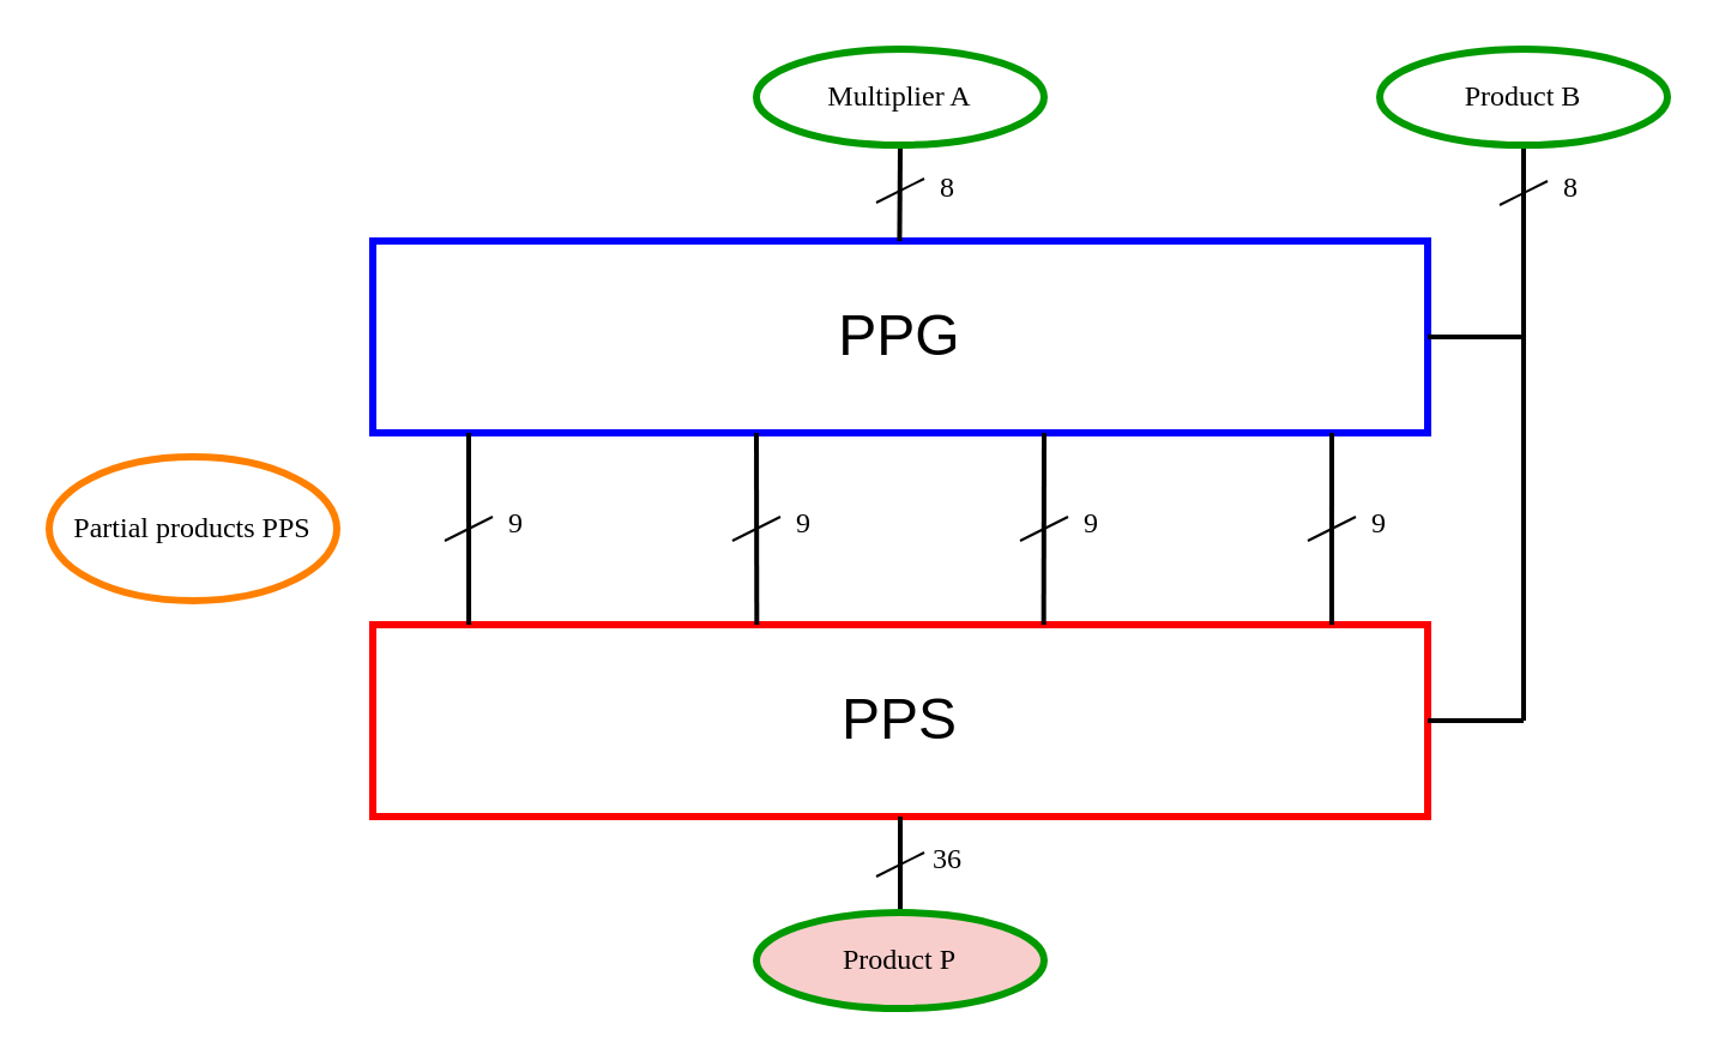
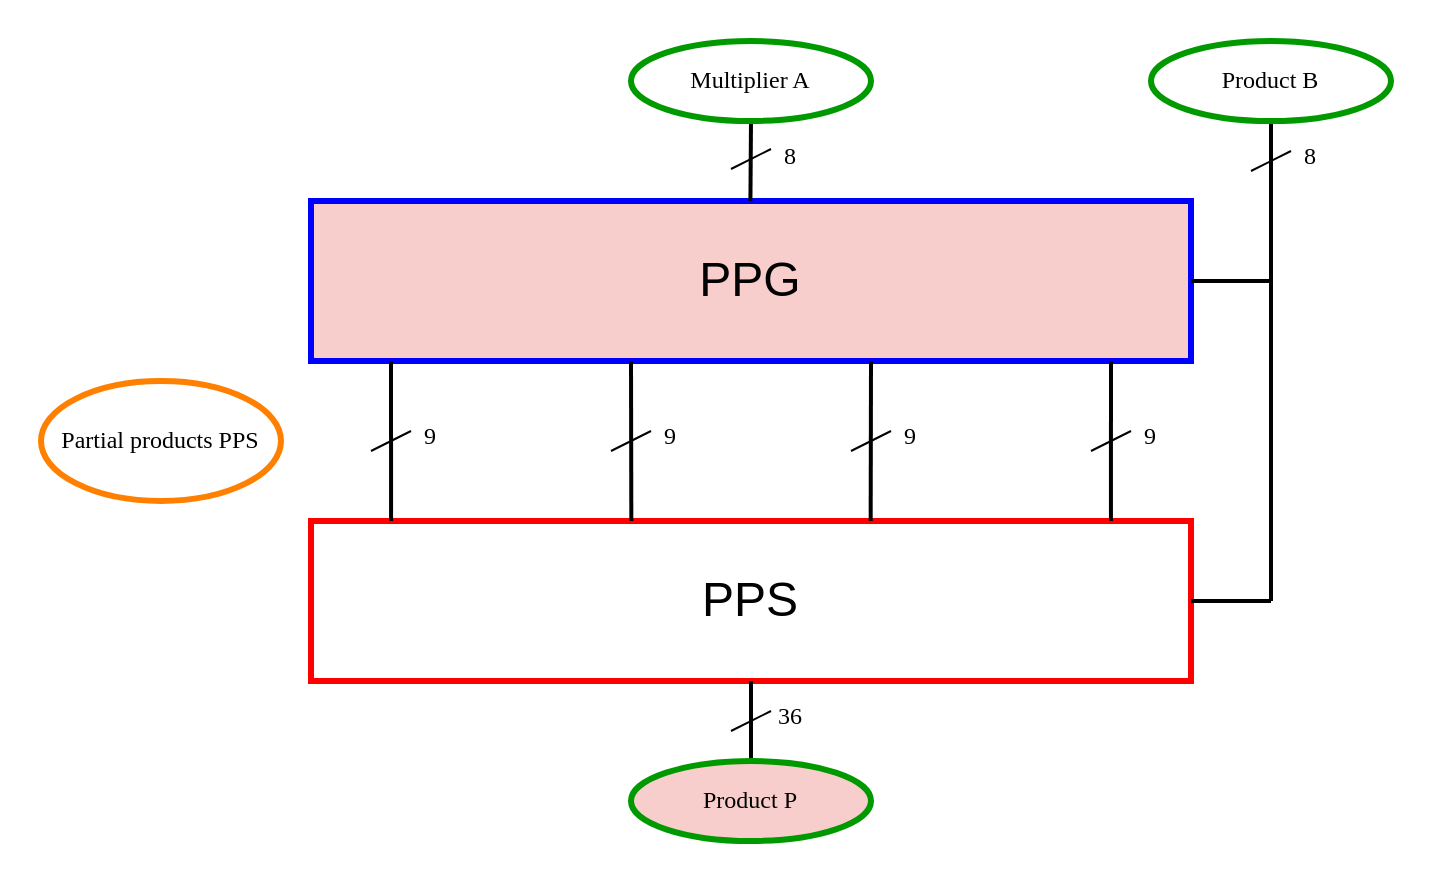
- <mxCell id="2" value="&lt;font style=&quot;font-size: 24px;&quot;&gt;PPG&lt;/font&gt;" style="rounded=0;whiteSpace=wrap;html=1;strokeColor=#0000FF;strokeWidth=3;" parent="1" vertex="1"><mxGeometry x="155" y="100" width="440" height="80" as="geometry" /></mxCell>
+ <mxCell id="2" value="&lt;font style=&quot;font-size: 24px;&quot;&gt;PPG&lt;/font&gt;" style="rounded=0;whiteSpace=wrap;html=1;strokeColor=#0000FF;strokeWidth=3;fillColor=#f8cecc;" parent="1" vertex="1"><mxGeometry x="155" y="100" width="440" height="80" as="geometry" /></mxCell>
